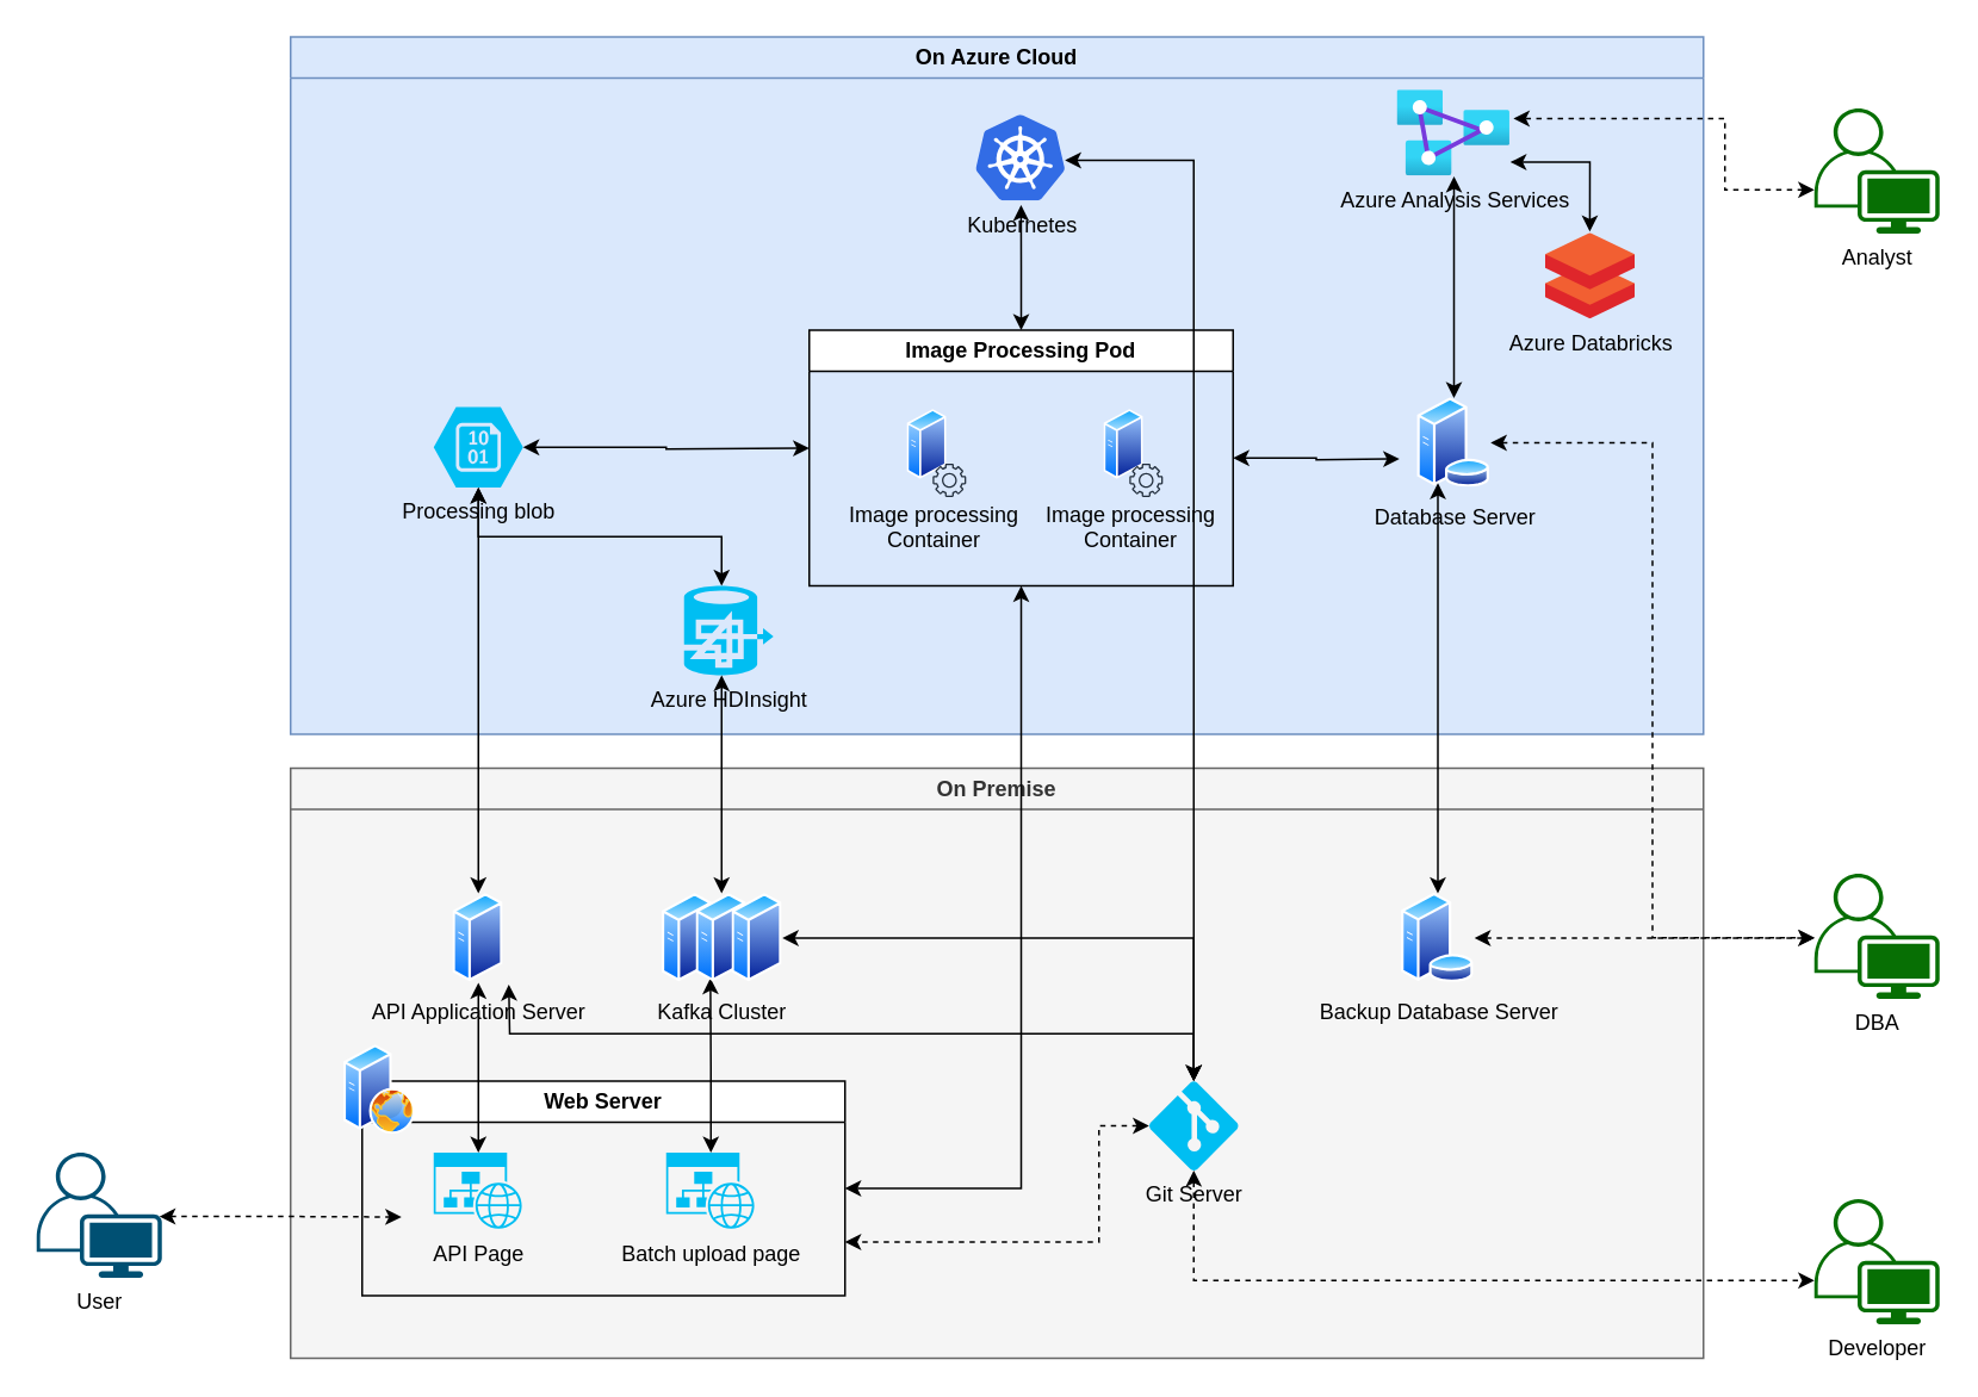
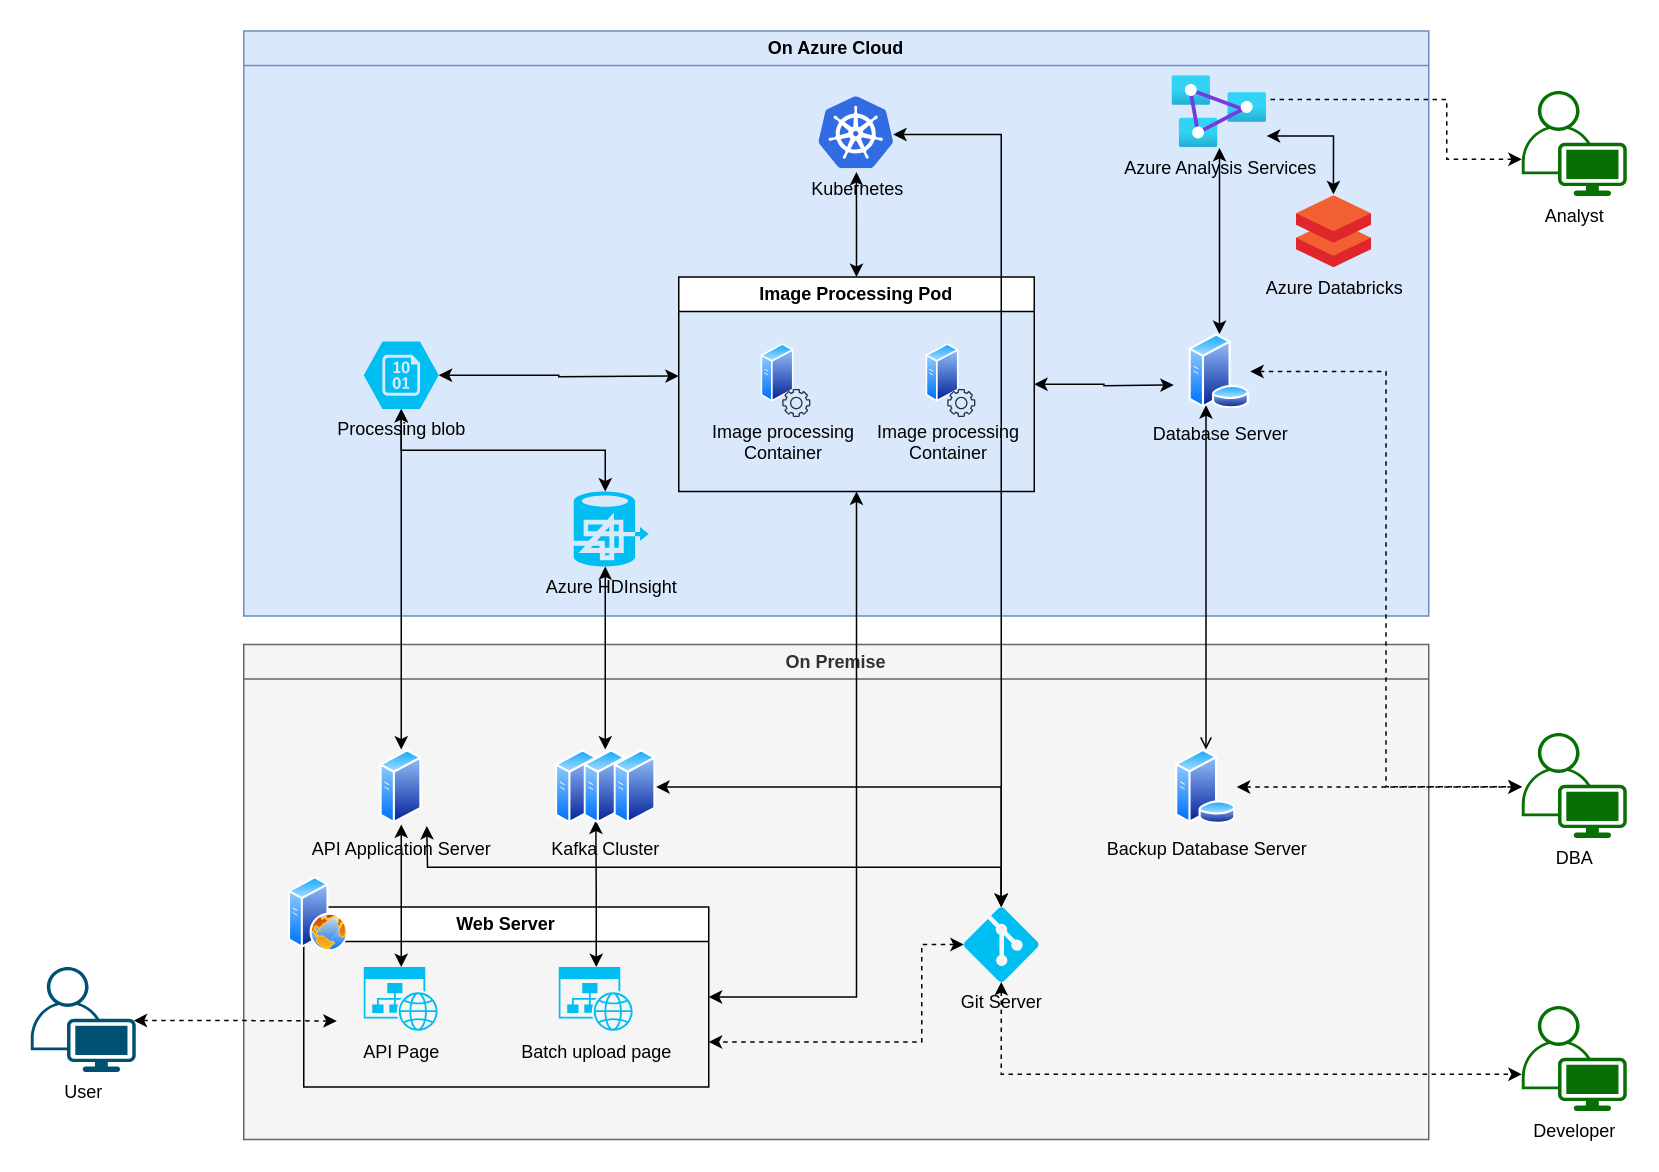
- <mxCell id="55" style="edgeStyle=orthogonalEdgeStyle;rounded=0;orthogonalLoop=1;jettySize=auto;html=1;exitX=0;exitY=0.65;exitDx=0;exitDy=0;exitPerimeter=0;entryX=1.028;entryY=0.326;entryDx=0;entryDy=0;entryPerimeter=0;dashed=1;startArrow=classic;startFill=1;" edge="1" parent="1" source="56" target="38"><mxGeometry relative="1" as="geometry"><Array as="points"><mxPoint x="964" y="106" /><mxPoint x="964" y="66" /></Array></mxGeometry></mxCell>
+ <mxCell id="55" style="edgeStyle=orthogonalEdgeStyle;rounded=0;orthogonalLoop=1;jettySize=auto;html=1;exitX=0;exitY=0.65;exitDx=0;exitDy=0;exitPerimeter=0;entryX=1.028;entryY=0.326;entryDx=0;entryDy=0;entryPerimeter=0;dashed=1;startArrow=classic;startFill=1;endArrow=none;" edge="1" parent="1" source="56" target="38"><mxGeometry relative="1" as="geometry"><Array as="points"><mxPoint x="964" y="106" /><mxPoint x="964" y="66" /></Array></mxGeometry></mxCell>
- <mxCell id="48" style="edgeStyle=orthogonalEdgeStyle;rounded=0;orthogonalLoop=1;jettySize=auto;html=1;exitX=0.25;exitY=1;exitDx=0;exitDy=0;entryX=0.5;entryY=0;entryDx=0;entryDy=0;startArrow=classic;startFill=1;" edge="1" parent="1" source="37" target="14"><mxGeometry relative="1" as="geometry" /></mxCell>
+ <mxCell id="48" style="edgeStyle=orthogonalEdgeStyle;rounded=0;orthogonalLoop=1;jettySize=auto;html=1;exitX=0.25;exitY=1;exitDx=0;exitDy=0;entryX=0.5;entryY=0;entryDx=0;entryDy=0;startArrow=classic;startFill=1;endArrow=open;" edge="1" parent="1" source="37" target="14"><mxGeometry relative="1" as="geometry" /></mxCell>
